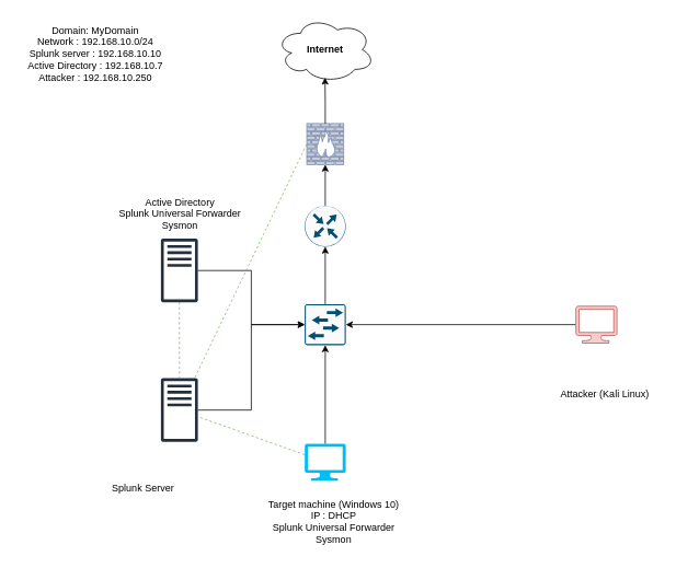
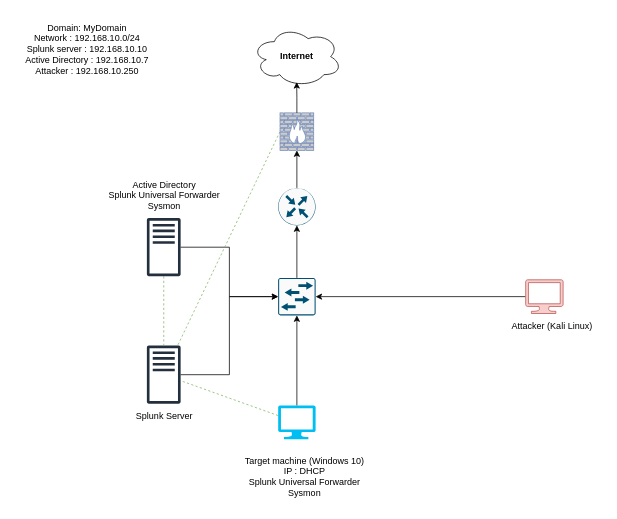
- <mxCell id="12" value="&lt;b&gt;Internet&lt;/b&gt;" style="ellipse;shape=cloud;whiteSpace=wrap;html=1;" vertex="1" parent="1"><mxGeometry x="335" y="20" width="120" height="80" as="geometry" /></mxCell>
+ <mxCell id="12" value="&lt;b&gt;Internet&lt;/b&gt;" style="ellipse;shape=cloud;whiteSpace=wrap;html=1;" vertex="1" parent="1"><mxGeometry x="335" y="35" width="120" height="80" as="geometry" /></mxCell>
- <mxCell id="19" value="Attacker (Kali Linux)" style="text;html=1;align=center;verticalAlign=middle;resizable=0;points=[];autosize=1;strokeColor=none;fillColor=none;" vertex="1" parent="1"><mxGeometry x="670" y="465" width="130" height="30" as="geometry" /></mxCell>
+ <mxCell id="19" value="Attacker (Kali Linux)" style="text;html=1;align=center;verticalAlign=middle;resizable=0;points=[];autosize=1;strokeColor=none;fillColor=none;" vertex="1" parent="1"><mxGeometry x="670" y="420" width="130" height="30" as="geometry" /></mxCell>
- <mxCell id="17" value="Splunk Server" style="text;html=1;align=center;verticalAlign=middle;resizable=0;points=[];autosize=1;strokeColor=none;fillColor=none;" vertex="1" parent="1"><mxGeometry x="122.5" y="580" width="100" height="30" as="geometry" /></mxCell>
+ <mxCell id="17" value="Splunk Server" style="text;html=1;align=center;verticalAlign=middle;resizable=0;points=[];autosize=1;strokeColor=none;fillColor=none;" vertex="1" parent="1"><mxGeometry x="167.5" y="540" width="100" height="30" as="geometry" /></mxCell>
